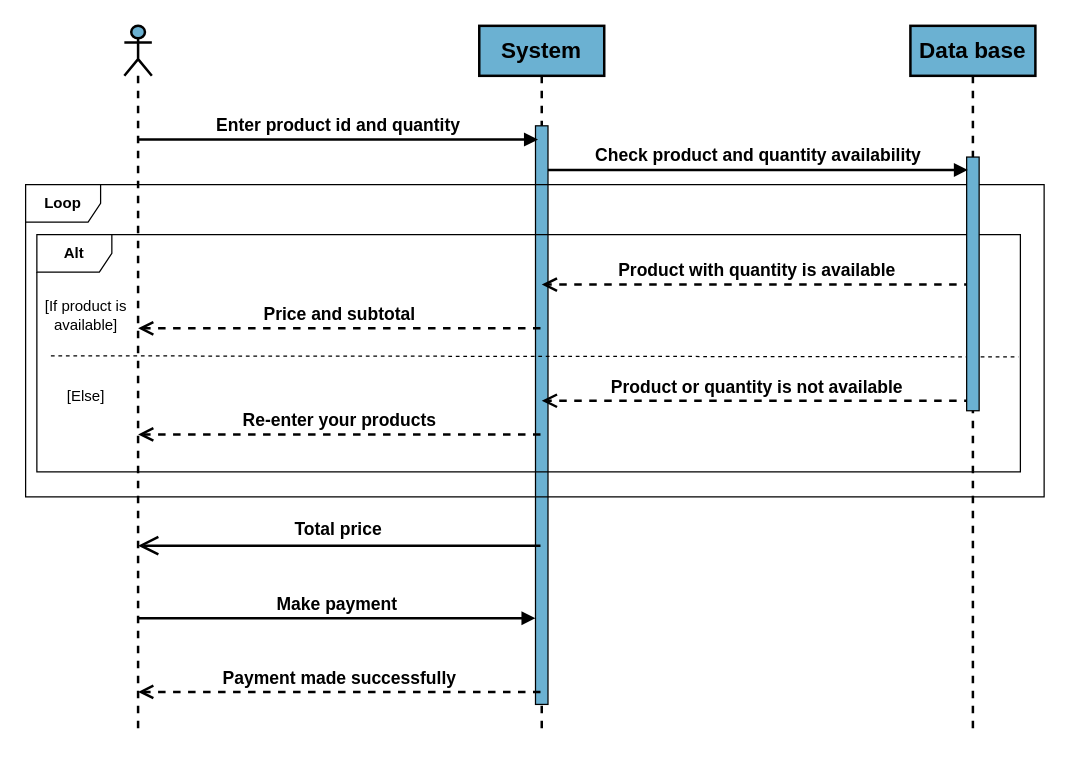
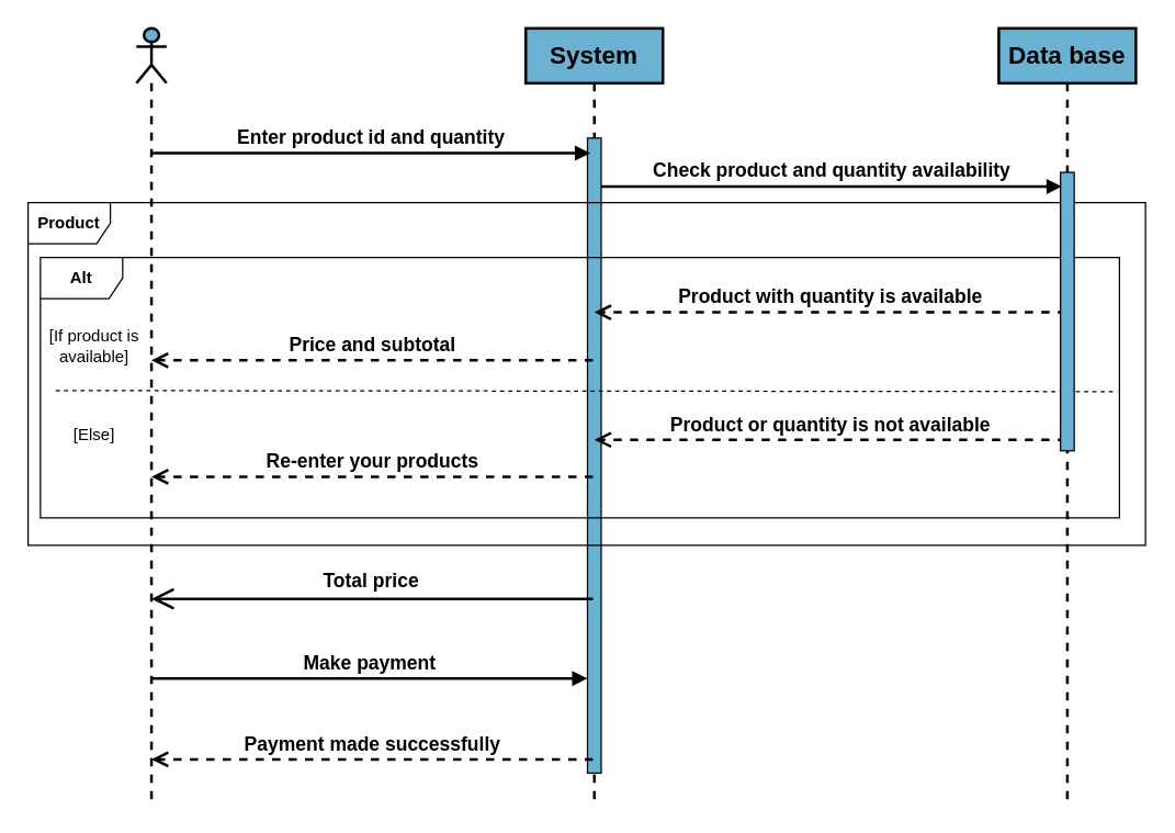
- <mxCell id="15" value="&lt;b&gt;Loop&lt;/b&gt;" style="shape=umlFrame;whiteSpace=wrap;html=1;pointerEvents=0;" parent="1" vertex="1"><mxGeometry x="20" y="147" width="815" height="250" as="geometry" /></mxCell>
+ <mxCell id="15" value="&lt;b&gt;Product&lt;/b&gt;" style="shape=umlFrame;whiteSpace=wrap;html=1;pointerEvents=0;" parent="1" vertex="1"><mxGeometry x="20" y="147" width="815" height="250" as="geometry" /></mxCell>
